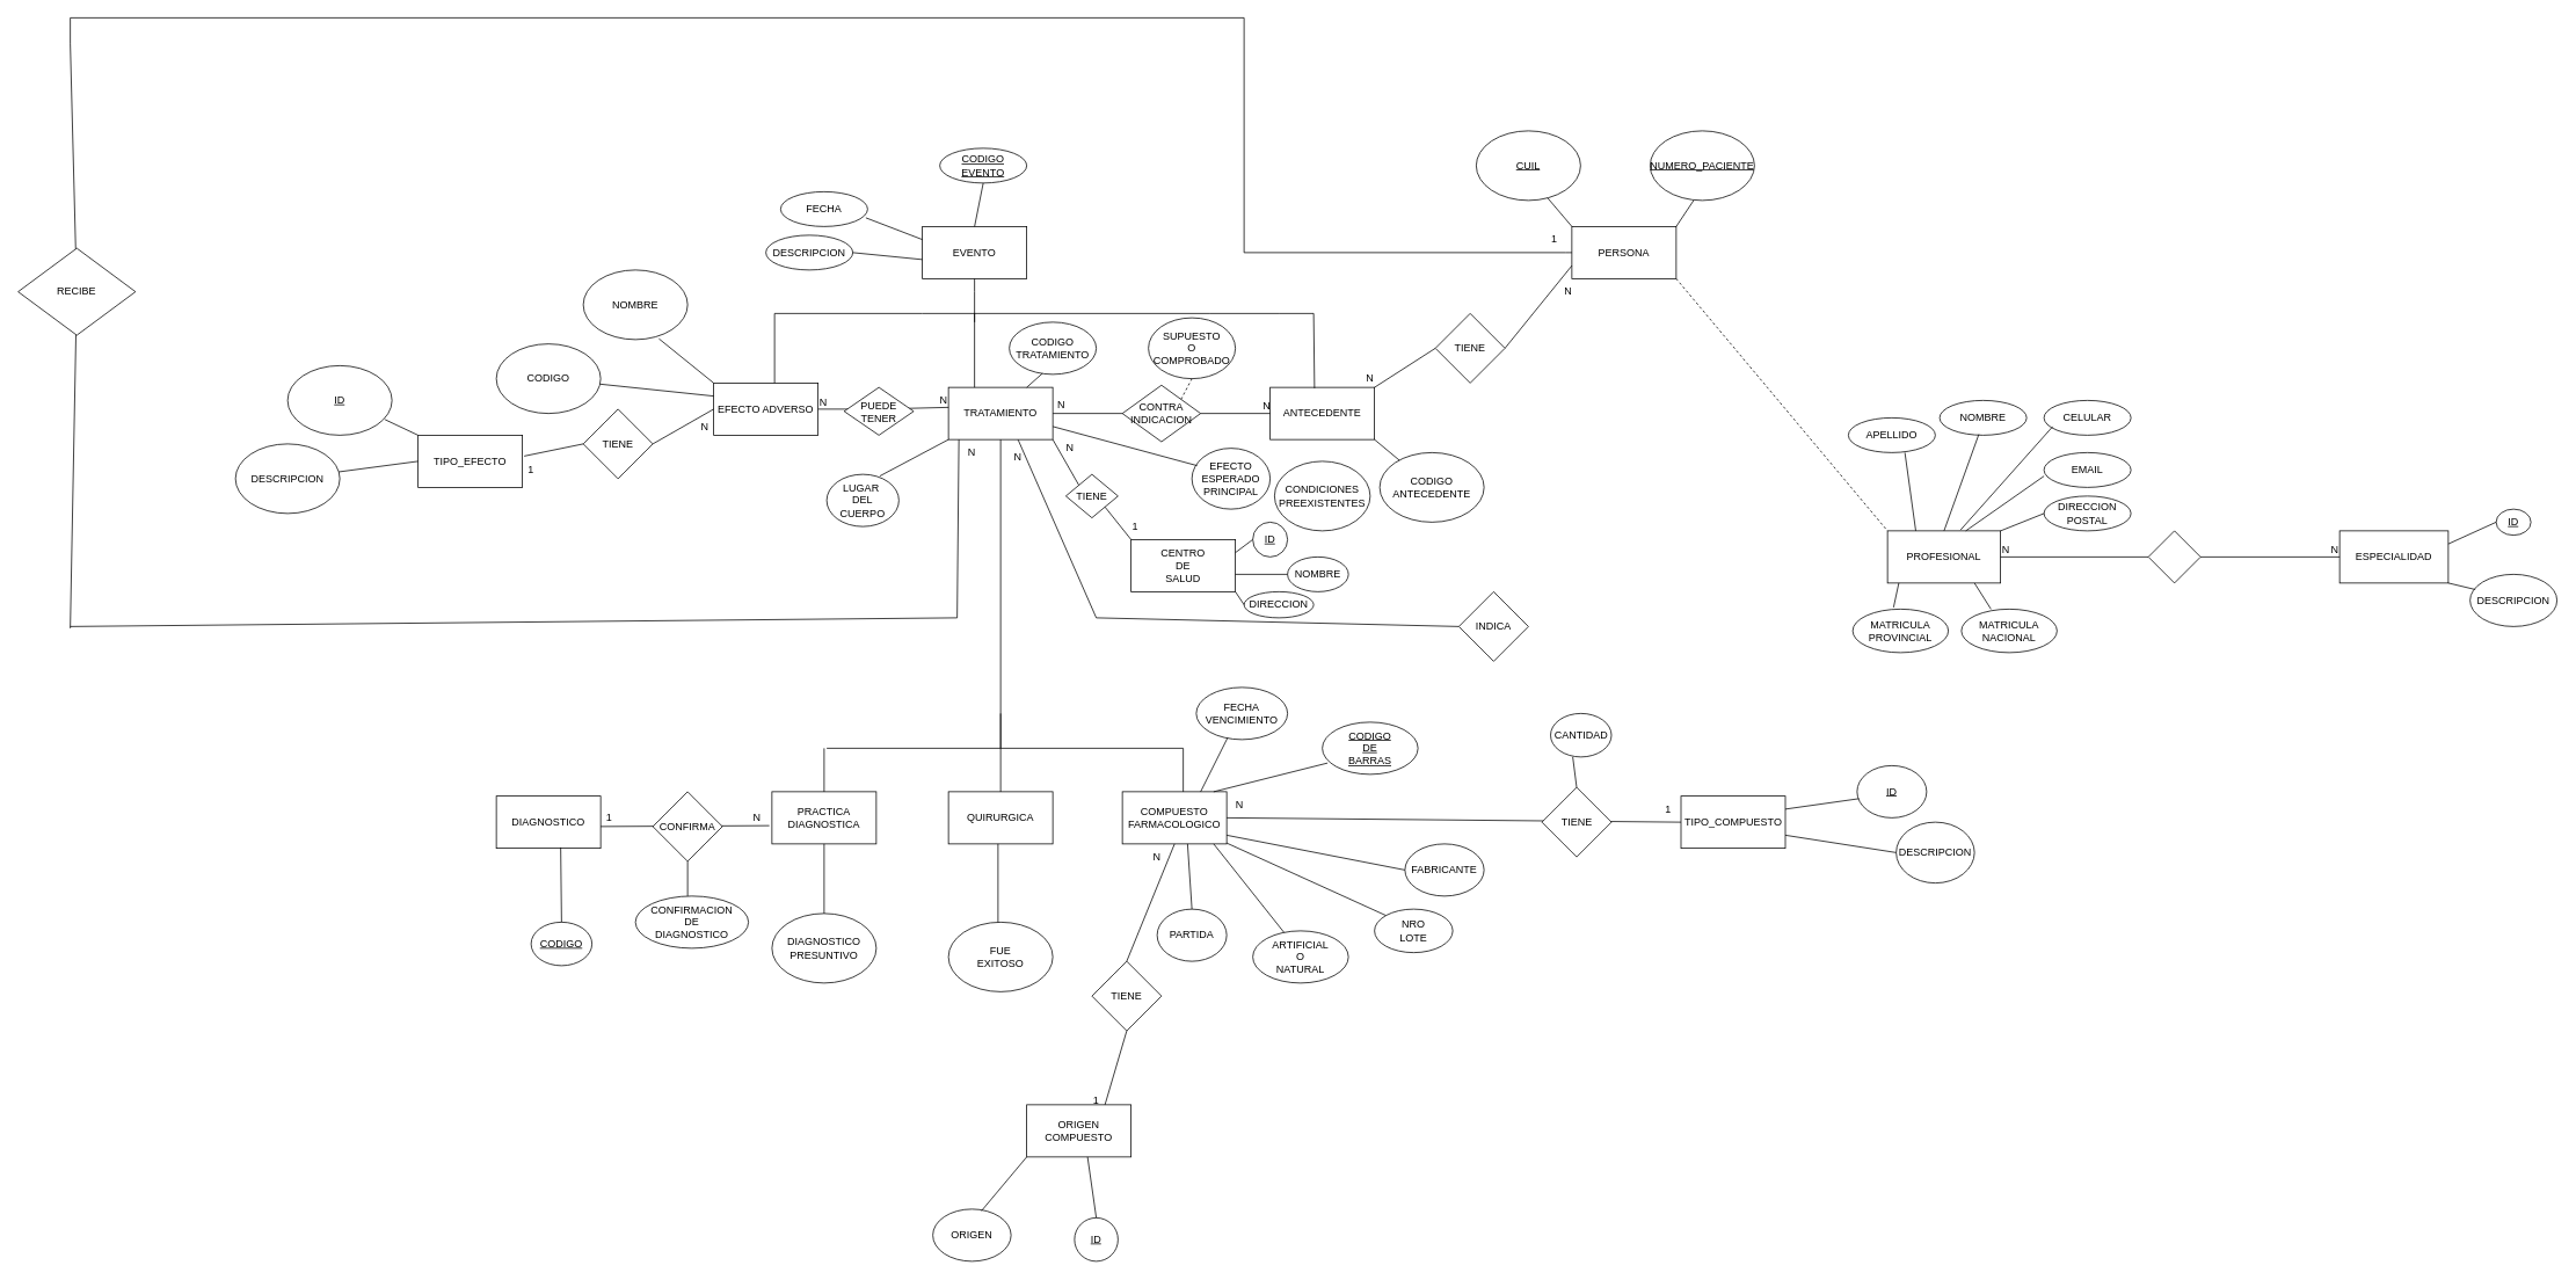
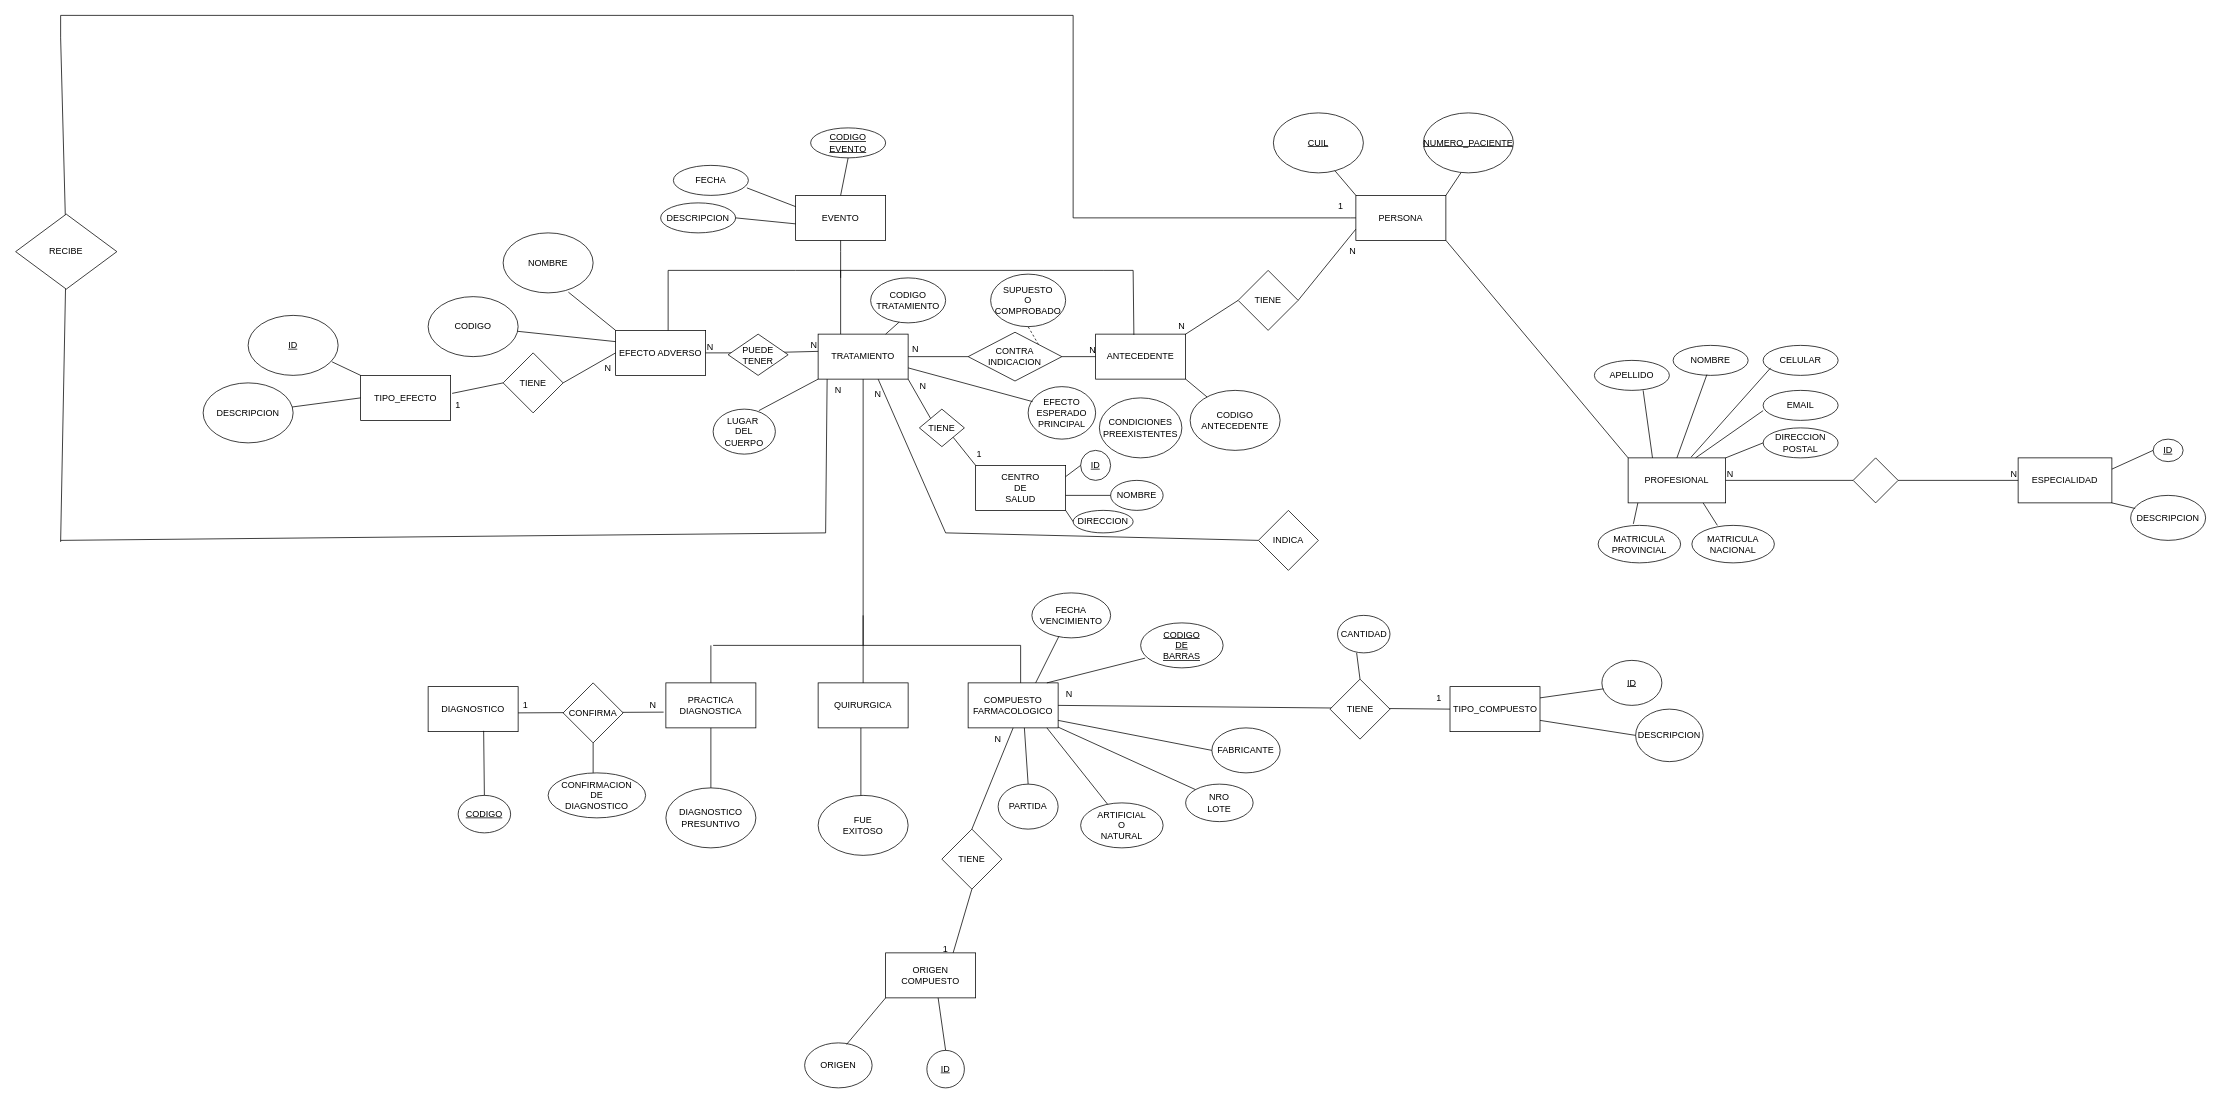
- <mxCell id="58" value="" style="endArrow=none;html=1;rounded=0;entryX=0;entryY=0;entryDx=0;entryDy=0;exitX=1;exitY=1;exitDx=0;exitDy=0;dashed=1;" parent="1" source="2" target="52" edge="1"><mxGeometry relative="1" as="geometry"><mxPoint x="1960" y="489" as="sourcePoint" /><mxPoint x="2120" y="489" as="targetPoint" /></mxGeometry></mxCell>
+ <mxCell id="58" value="" style="endArrow=none;html=1;rounded=0;entryX=0;entryY=0;entryDx=0;entryDy=0;exitX=1;exitY=1;exitDx=0;exitDy=0;" parent="1" source="2" target="52" edge="1"><mxGeometry relative="1" as="geometry"><mxPoint x="1960" y="489" as="sourcePoint" /><mxPoint x="2120" y="489" as="targetPoint" /></mxGeometry></mxCell>
- <mxCell id="111" value="CONTRA&lt;br&gt;INDICACION" style="rhombus;whiteSpace=wrap;html=1;" parent="1" vertex="1"><mxGeometry x="1290" y="442.5" width="90" height="65" as="geometry" /></mxCell>
+ <mxCell id="111" value="CONTRA&lt;br&gt;INDICACION" style="rhombus;whiteSpace=wrap;html=1;" parent="1" vertex="1"><mxGeometry x="1290" y="442.5" width="125" height="65" as="geometry" /></mxCell>
